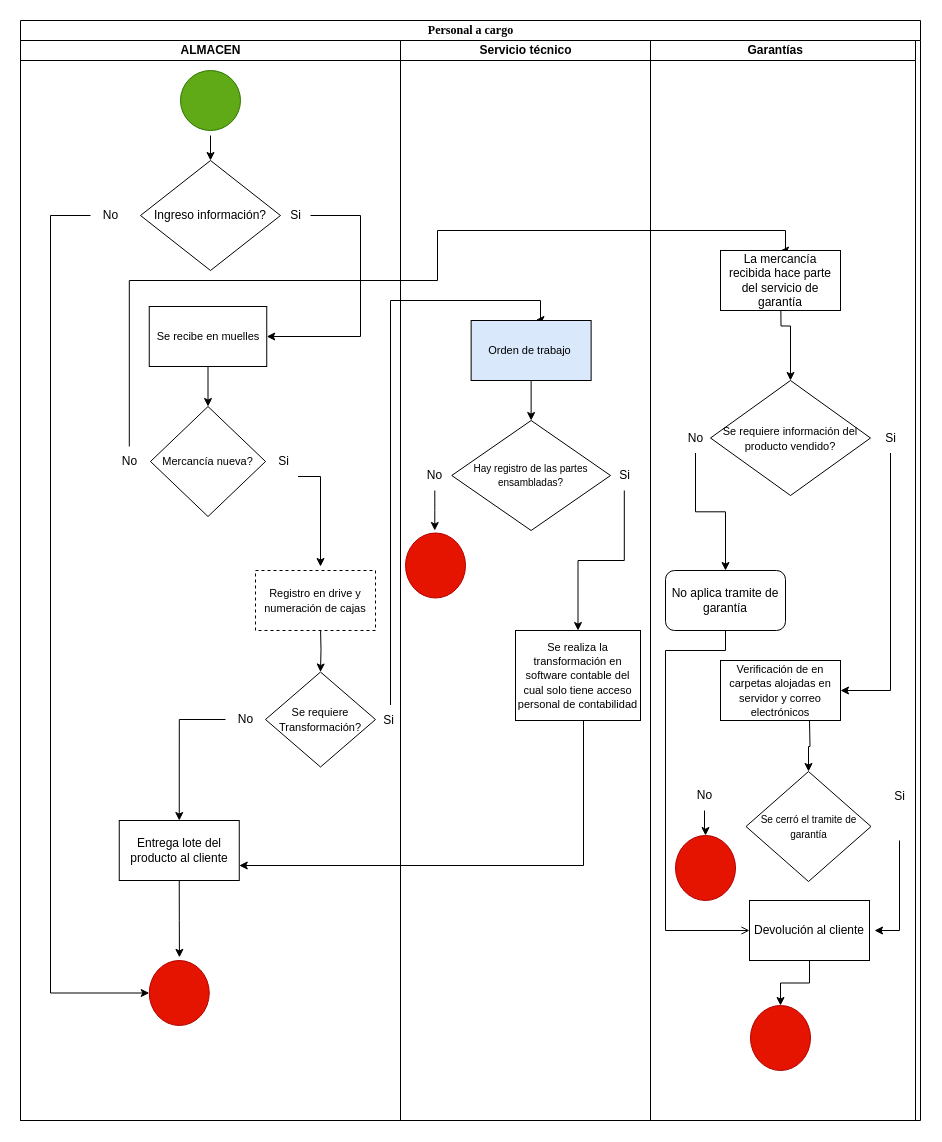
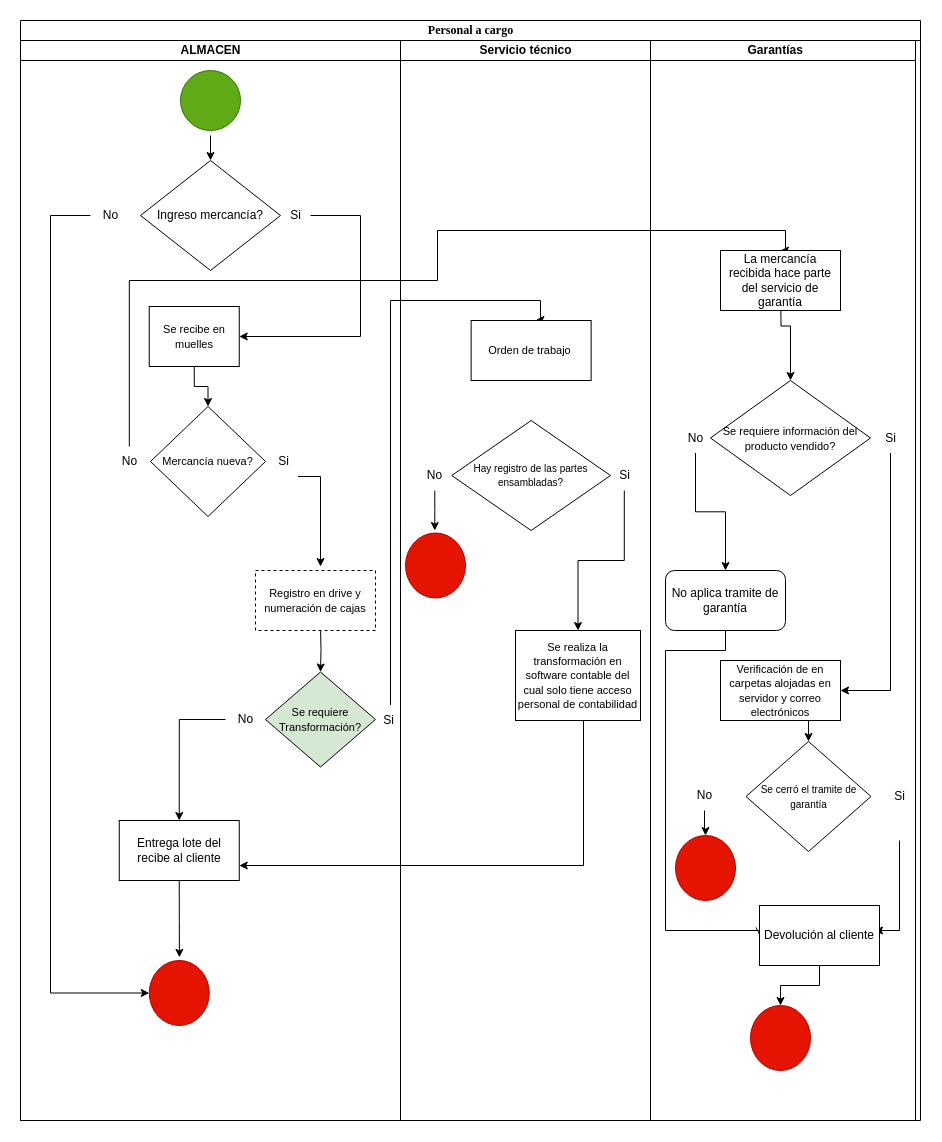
- <mxCell id="10" value="Ingreso información?" style="rhombus;whiteSpace=wrap;html=1;" vertex="1" parent="3"><mxGeometry x="120" y="120" width="140" height="110" as="geometry" /></mxCell>
+ <mxCell id="10" value="Ingreso mercancía?" style="rhombus;whiteSpace=wrap;html=1;" vertex="1" parent="3"><mxGeometry x="120" y="120" width="140" height="110" as="geometry" /></mxCell>
- <mxCell id="14" value="&lt;font style=&quot;font-size: 11px;&quot;&gt;Se recibe en muelles&lt;/font&gt;" style="rounded=0;whiteSpace=wrap;html=1;" vertex="1" parent="3"><mxGeometry x="128.75" y="266" width="117.5" height="60" as="geometry" /></mxCell>
+ <mxCell id="14" value="&lt;font style=&quot;font-size: 11px;&quot;&gt;Se recibe en muelles&lt;/font&gt;" style="rounded=0;whiteSpace=wrap;html=1;" vertex="1" parent="3"><mxGeometry x="128.75" y="266" width="90" height="60" as="geometry" /></mxCell>
- <mxCell id="33" value="&lt;font style=&quot;font-size: 11px;&quot;&gt;Orden de trabajo&amp;nbsp;&lt;/font&gt;" style="rounded=0;whiteSpace=wrap;html=1;fillColor=#dae8fc;" vertex="1" parent="31"><mxGeometry x="70.63" y="280" width="120" height="60" as="geometry" /></mxCell>
+ <mxCell id="33" value="&lt;font style=&quot;font-size: 11px;&quot;&gt;Orden de trabajo&amp;nbsp;&lt;/font&gt;" style="rounded=0;whiteSpace=wrap;html=1;" vertex="1" parent="31"><mxGeometry x="70.63" y="280" width="120" height="60" as="geometry" /></mxCell>
- <mxCell id="32" style="edgeStyle=orthogonalEdgeStyle;rounded=0;orthogonalLoop=1;jettySize=auto;html=1;exitX=0.5;exitY=1;exitDx=0;exitDy=0;entryX=0.5;entryY=0;entryDx=0;entryDy=0;" edge="1" parent="31" source="33" target="34"><mxGeometry relative="1" as="geometry" /></mxCell>
- <mxCell id="9" value="&lt;font style=&quot;font-size: 11px;&quot;&gt;Se requiere Transformación?&lt;/font&gt;" style="rhombus;whiteSpace=wrap;html=1;" vertex="1" parent="3"><mxGeometry x="245" y="631.5" width="110" height="95" as="geometry" /></mxCell>
+ <mxCell id="9" value="&lt;font style=&quot;font-size: 11px;&quot;&gt;Se requiere Transformación?&lt;/font&gt;" style="rhombus;whiteSpace=wrap;html=1;fillColor=#d5e8d4;" vertex="1" parent="3"><mxGeometry x="245" y="631.5" width="110" height="95" as="geometry" /></mxCell>
- <mxCell id="45" value="&lt;font style=&quot;font-size: 10px;&quot;&gt;Se cerró el tramite de garantía&lt;/font&gt;" style="rhombus;whiteSpace=wrap;html=1;" vertex="1" parent="30"><mxGeometry x="345.5" y="731" width="125" height="110" as="geometry" /></mxCell>
+ <mxCell id="45" value="&lt;font style=&quot;font-size: 10px;&quot;&gt;Se cerró el tramite de garantía&lt;/font&gt;" style="rhombus;whiteSpace=wrap;html=1;" vertex="1" parent="30"><mxGeometry x="345.5" y="701" width="125" height="110" as="geometry" /></mxCell>
- <mxCell id="25" value="Entrega lote del producto al cliente" style="whiteSpace=wrap;html=1;" vertex="1" parent="3"><mxGeometry x="98.75" y="780" width="120" height="60" as="geometry" /></mxCell>
+ <mxCell id="25" value="Entrega lote del recibe al cliente" style="whiteSpace=wrap;html=1;" vertex="1" parent="3"><mxGeometry x="98.75" y="780" width="120" height="60" as="geometry" /></mxCell>
- <mxCell id="55" value="Devolución al cliente" style="whiteSpace=wrap;html=1;" vertex="1" parent="30"><mxGeometry x="349" y="860" width="120" height="60" as="geometry" /></mxCell>
+ <mxCell id="55" value="Devolución al cliente" style="whiteSpace=wrap;html=1;" vertex="1" parent="30"><mxGeometry x="359" y="865" width="120" height="60" as="geometry" /></mxCell>
